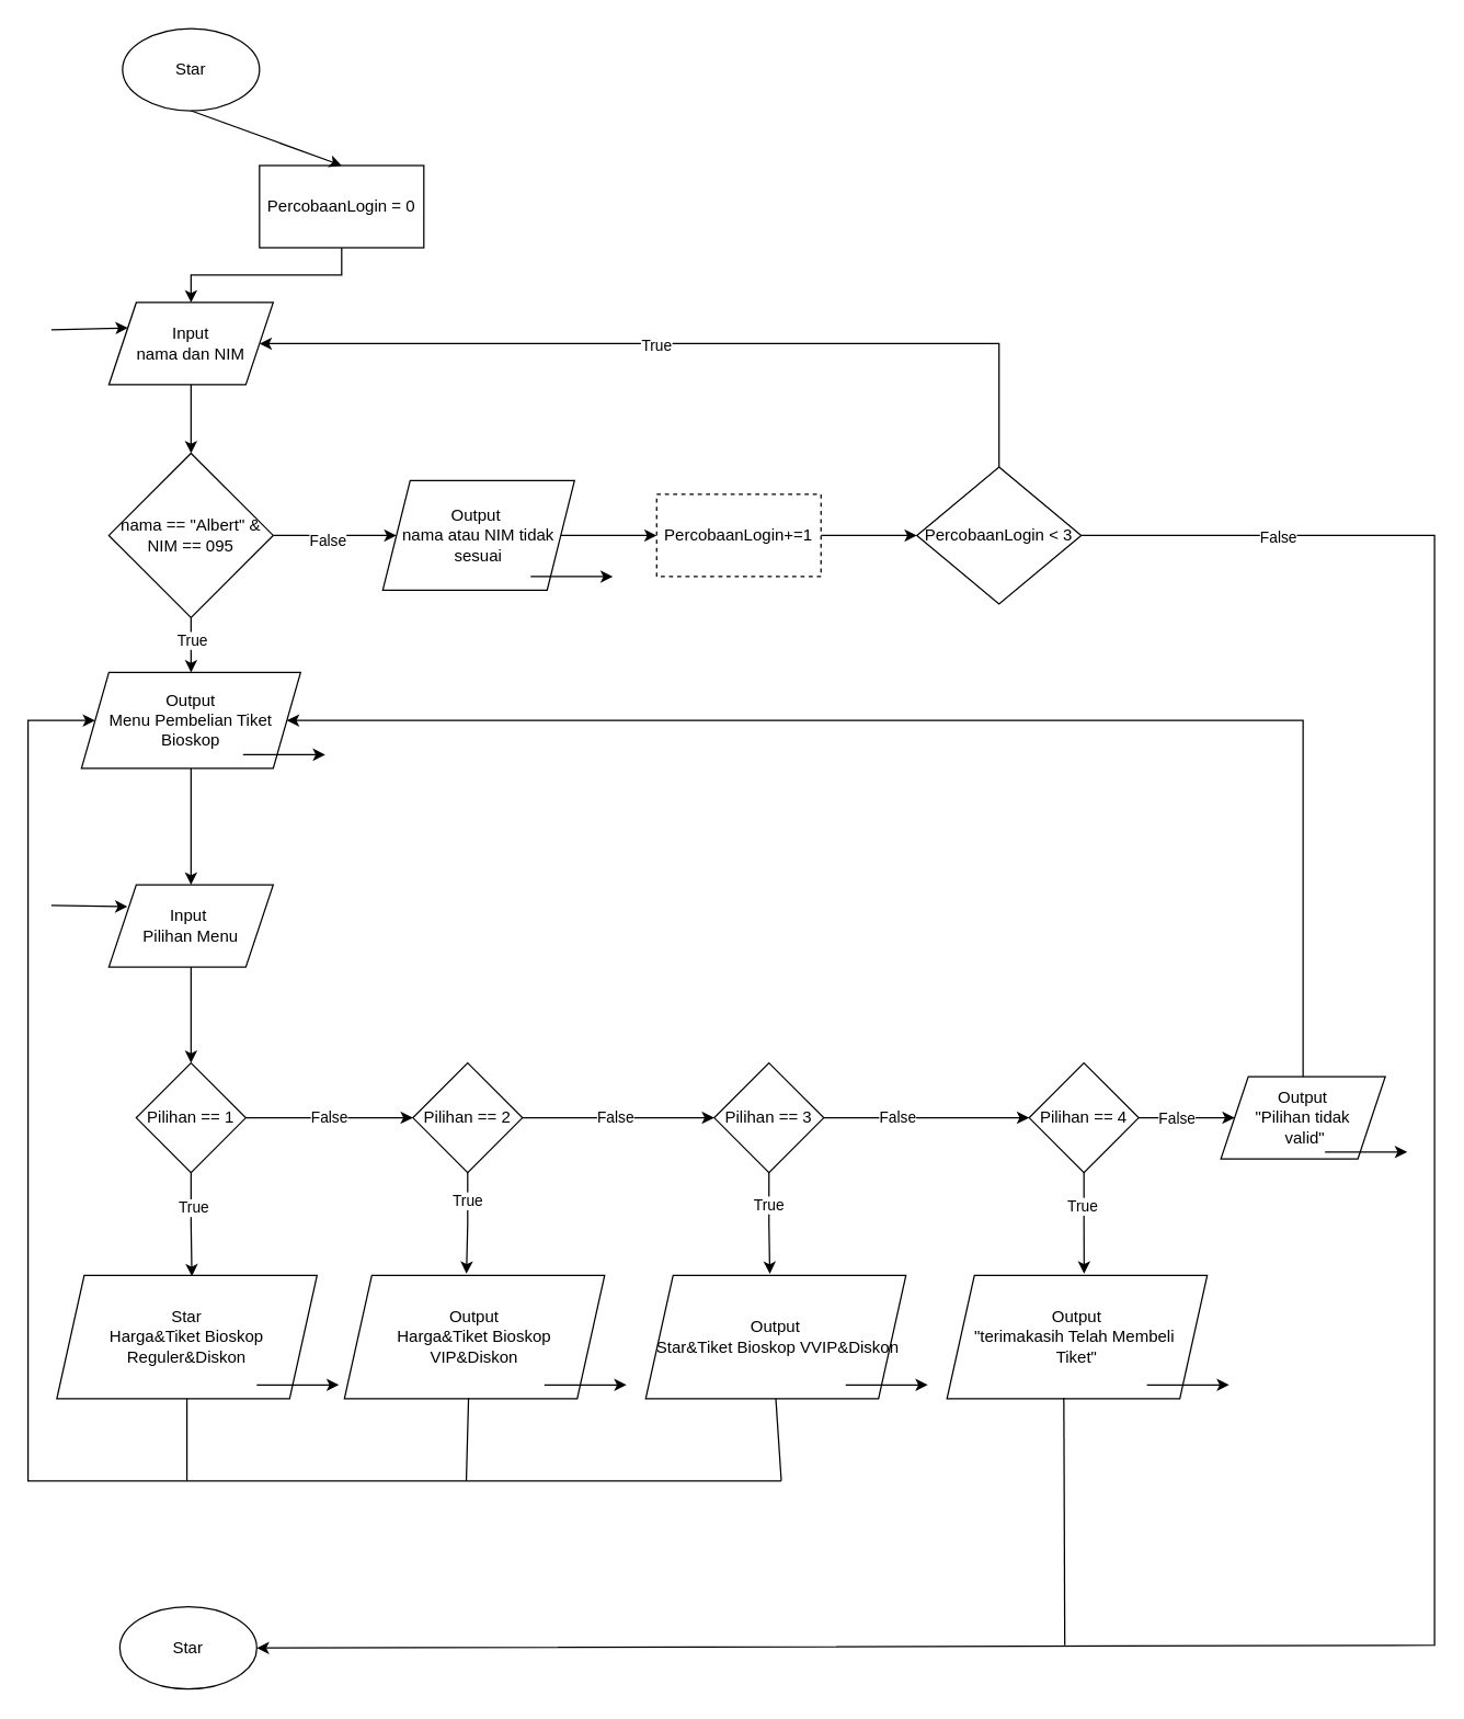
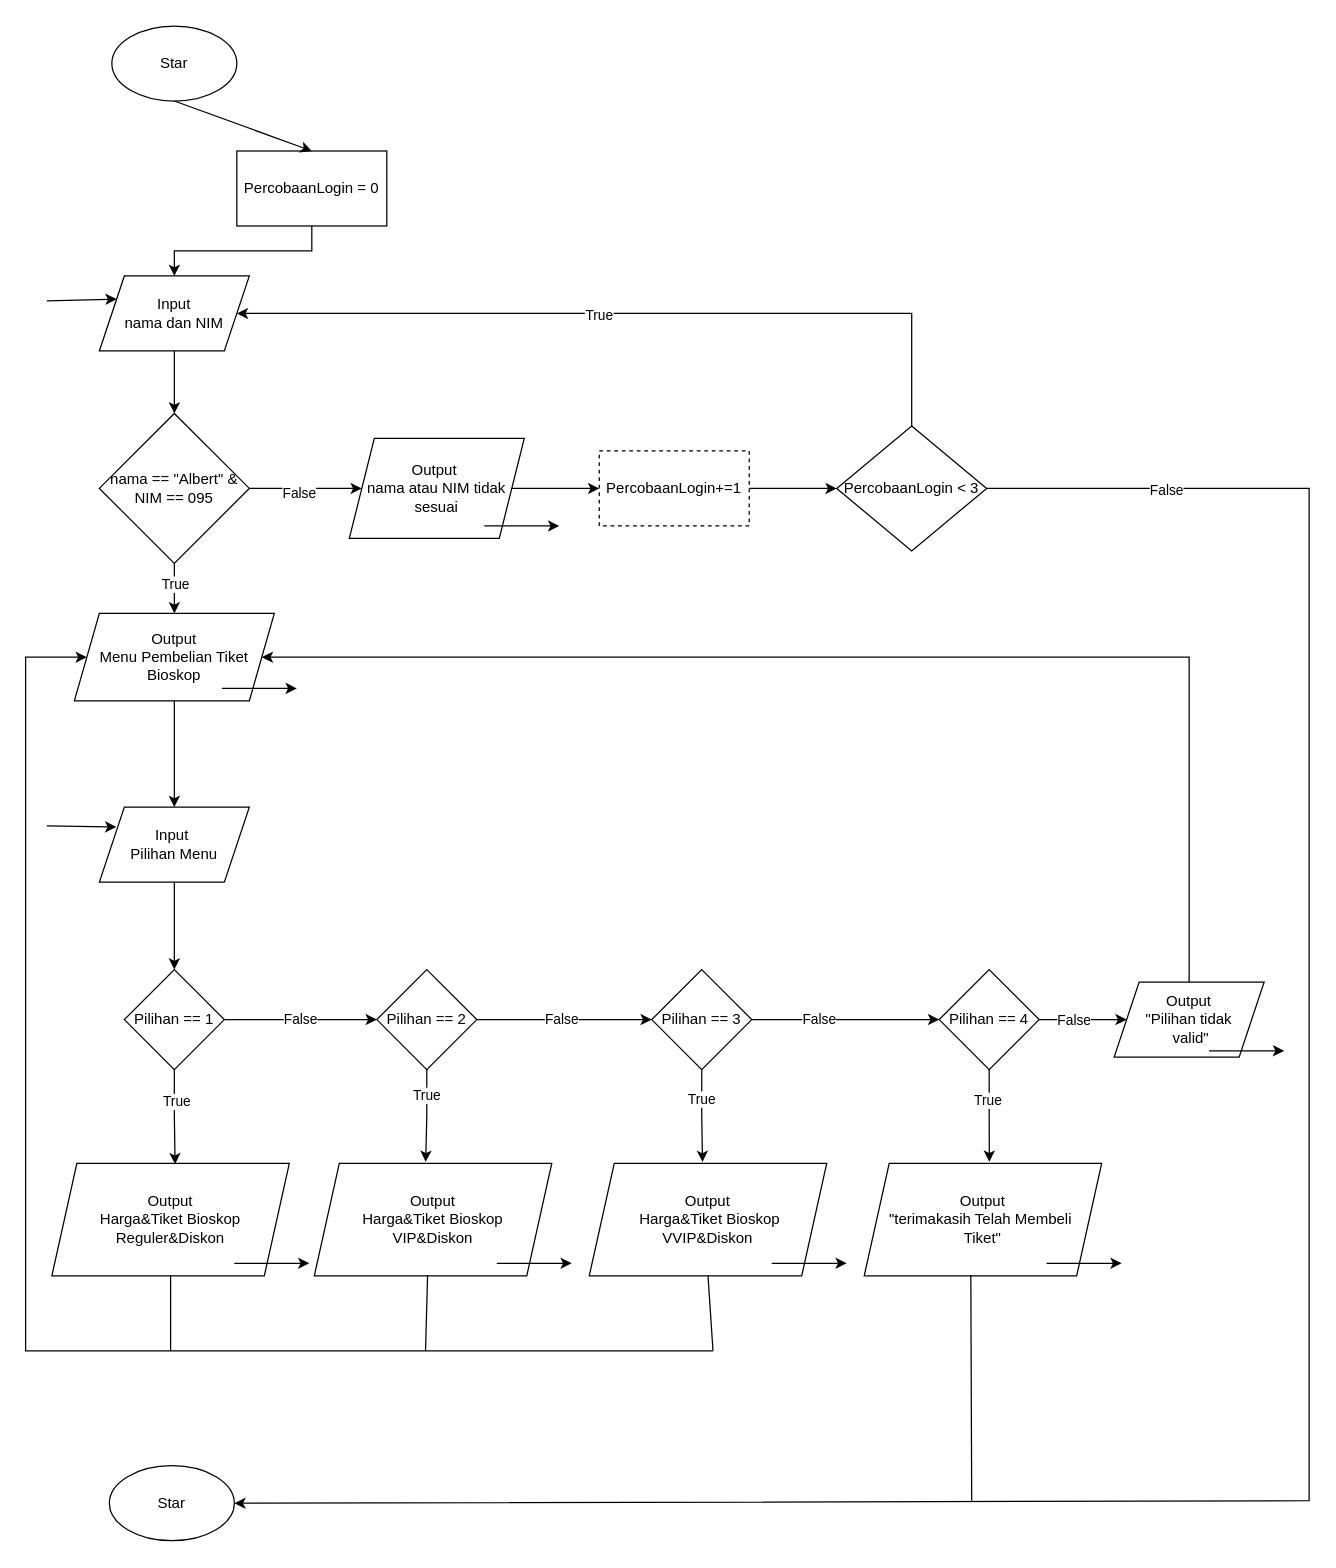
- <mxCell id="38" value="Star&lt;div&gt;Harga&amp;amp;Tiket Bioskop Reguler&amp;amp;Diskon&lt;/div&gt;" style="shape=parallelogram;perimeter=parallelogramPerimeter;whiteSpace=wrap;html=1;fixedSize=1;rounded=0;" parent="1" vertex="1"><mxGeometry x="41" y="930" width="190" height="90" as="geometry" /></mxCell>
+ <mxCell id="38" value="Output&lt;div&gt;Harga&amp;amp;Tiket Bioskop Reguler&amp;amp;Diskon&lt;/div&gt;" style="shape=parallelogram;perimeter=parallelogramPerimeter;whiteSpace=wrap;html=1;fixedSize=1;rounded=0;" parent="1" vertex="1"><mxGeometry x="41" y="930" width="190" height="90" as="geometry" /></mxCell>
- <mxCell id="37" value="Output&lt;div&gt;&amp;nbsp;Star&amp;amp;Tiket Bioskop VVIP&lt;span style=&quot;background-color: transparent; color: light-dark(rgb(0, 0, 0), rgb(255, 255, 255));&quot;&gt;&amp;amp;Diskon&lt;/span&gt;&lt;/div&gt;" style="shape=parallelogram;perimeter=parallelogramPerimeter;whiteSpace=wrap;html=1;fixedSize=1;rounded=0;" parent="1" vertex="1"><mxGeometry x="471" y="930" width="190" height="90" as="geometry" /></mxCell>
+ <mxCell id="37" value="Output&lt;div&gt;&amp;nbsp;Harga&amp;amp;Tiket Bioskop VVIP&lt;span style=&quot;background-color: transparent; color: light-dark(rgb(0, 0, 0), rgb(255, 255, 255));&quot;&gt;&amp;amp;Diskon&lt;/span&gt;&lt;/div&gt;" style="shape=parallelogram;perimeter=parallelogramPerimeter;whiteSpace=wrap;html=1;fixedSize=1;rounded=0;" parent="1" vertex="1"><mxGeometry x="471" y="930" width="190" height="90" as="geometry" /></mxCell>
